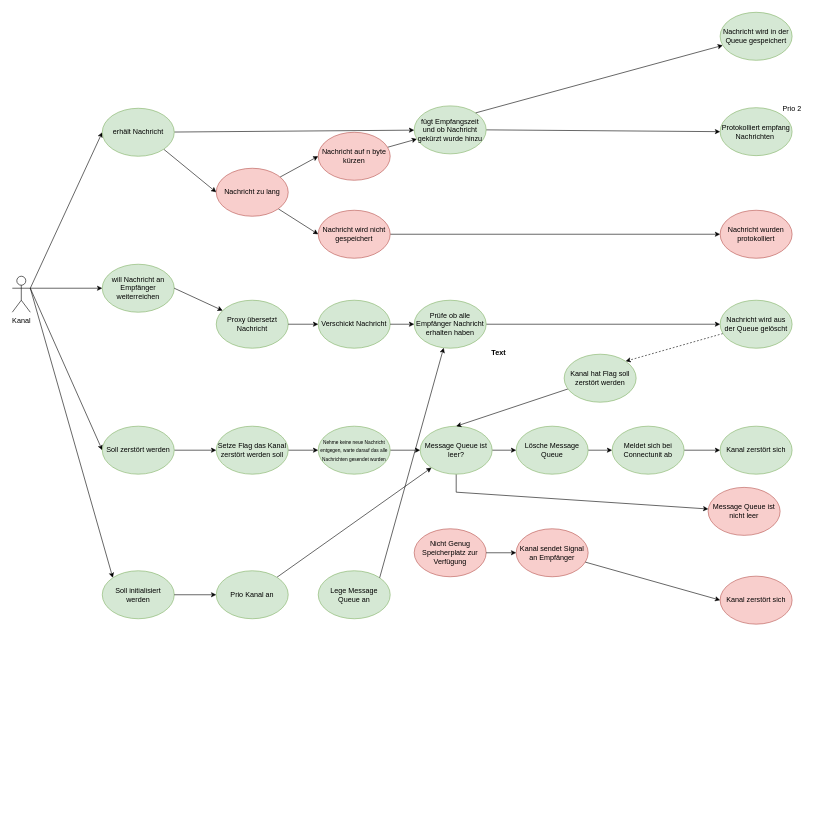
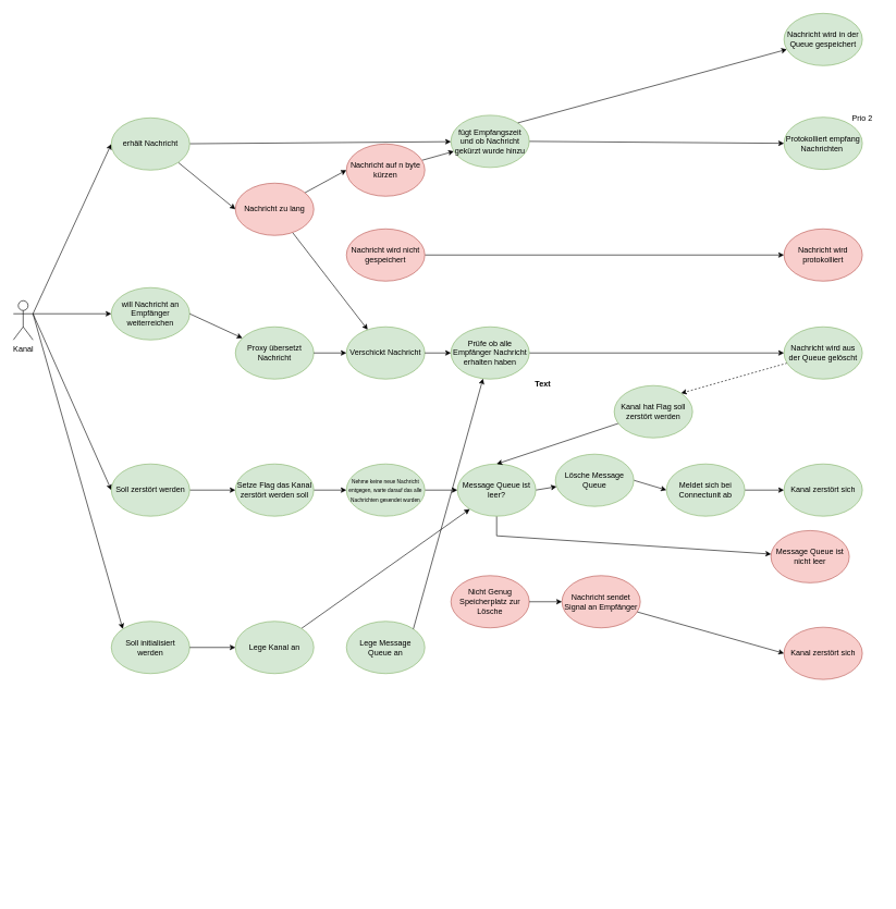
- <mxCell id="10" style="edgeStyle=none;rounded=0;orthogonalLoop=1;jettySize=auto;html=1;entryX=0;entryY=0.5;entryDx=0;entryDy=0;" parent="1" source="11" target="15" edge="1"><mxGeometry relative="1" as="geometry" /></mxCell>
+ <mxCell id="10" style="edgeStyle=none;rounded=0;orthogonalLoop=1;jettySize=auto;html=1;" parent="1" source="11" target="39" edge="1"><mxGeometry relative="1" as="geometry" /></mxCell>
- <mxCell id="35" value="Nachricht wurden protokolliert" style="ellipse;whiteSpace=wrap;html=1;fillColor=#f8cecc;strokeColor=#b85450;" parent="1" vertex="1"><mxGeometry x="1200" y="350" width="120" height="80" as="geometry" /></mxCell>
+ <mxCell id="35" value="Nachricht wird protokolliert" style="ellipse;whiteSpace=wrap;html=1;fillColor=#f8cecc;strokeColor=#b85450;" parent="1" vertex="1"><mxGeometry x="1200" y="350" width="120" height="80" as="geometry" /></mxCell>
- <mxCell id="23" value="Lösche Message Queue" style="ellipse;whiteSpace=wrap;html=1;fillColor=#d5e8d4;strokeColor=#82b366;" parent="1" vertex="1"><mxGeometry x="860" y="710" width="120" height="80" as="geometry" /></mxCell>
+ <mxCell id="23" value="Lösche Message Queue" style="ellipse;whiteSpace=wrap;html=1;fillColor=#d5e8d4;strokeColor=#82b366;" parent="1" vertex="1"><mxGeometry x="850" y="695" width="120" height="80" as="geometry" /></mxCell>
- <mxCell id="54" value="Nicht Genug Speicherplatz zur Verfügung" style="ellipse;whiteSpace=wrap;html=1;fillColor=#f8cecc;strokeColor=#b85450;" parent="1" vertex="1"><mxGeometry x="690" y="881" width="120" height="80" as="geometry" /></mxCell>
+ <mxCell id="54" value="Nicht Genug Speicherplatz zur Lösche" style="ellipse;whiteSpace=wrap;html=1;fillColor=#f8cecc;strokeColor=#b85450;" parent="1" vertex="1"><mxGeometry x="690" y="881" width="120" height="80" as="geometry" /></mxCell>
- <mxCell id="56" value="Kanal sendet Signal an Empfänger" style="ellipse;whiteSpace=wrap;html=1;fillColor=#f8cecc;strokeColor=#b85450;" parent="1" vertex="1"><mxGeometry x="860" y="881" width="120" height="80" as="geometry" /></mxCell>
+ <mxCell id="56" value="Nachricht sendet Signal an Empfänger" style="ellipse;whiteSpace=wrap;html=1;fillColor=#f8cecc;strokeColor=#b85450;" parent="1" vertex="1"><mxGeometry x="860" y="881" width="120" height="80" as="geometry" /></mxCell>
- <mxCell id="61" value="Prio Kanal an" style="ellipse;whiteSpace=wrap;html=1;fillColor=#d5e8d4;strokeColor=#82b366;" parent="1" vertex="1"><mxGeometry x="360" y="951" width="120" height="80" as="geometry" /></mxCell>
+ <mxCell id="61" value="Lege Kanal an" style="ellipse;whiteSpace=wrap;html=1;fillColor=#d5e8d4;strokeColor=#82b366;" parent="1" vertex="1"><mxGeometry x="360" y="951" width="120" height="80" as="geometry" /></mxCell>
